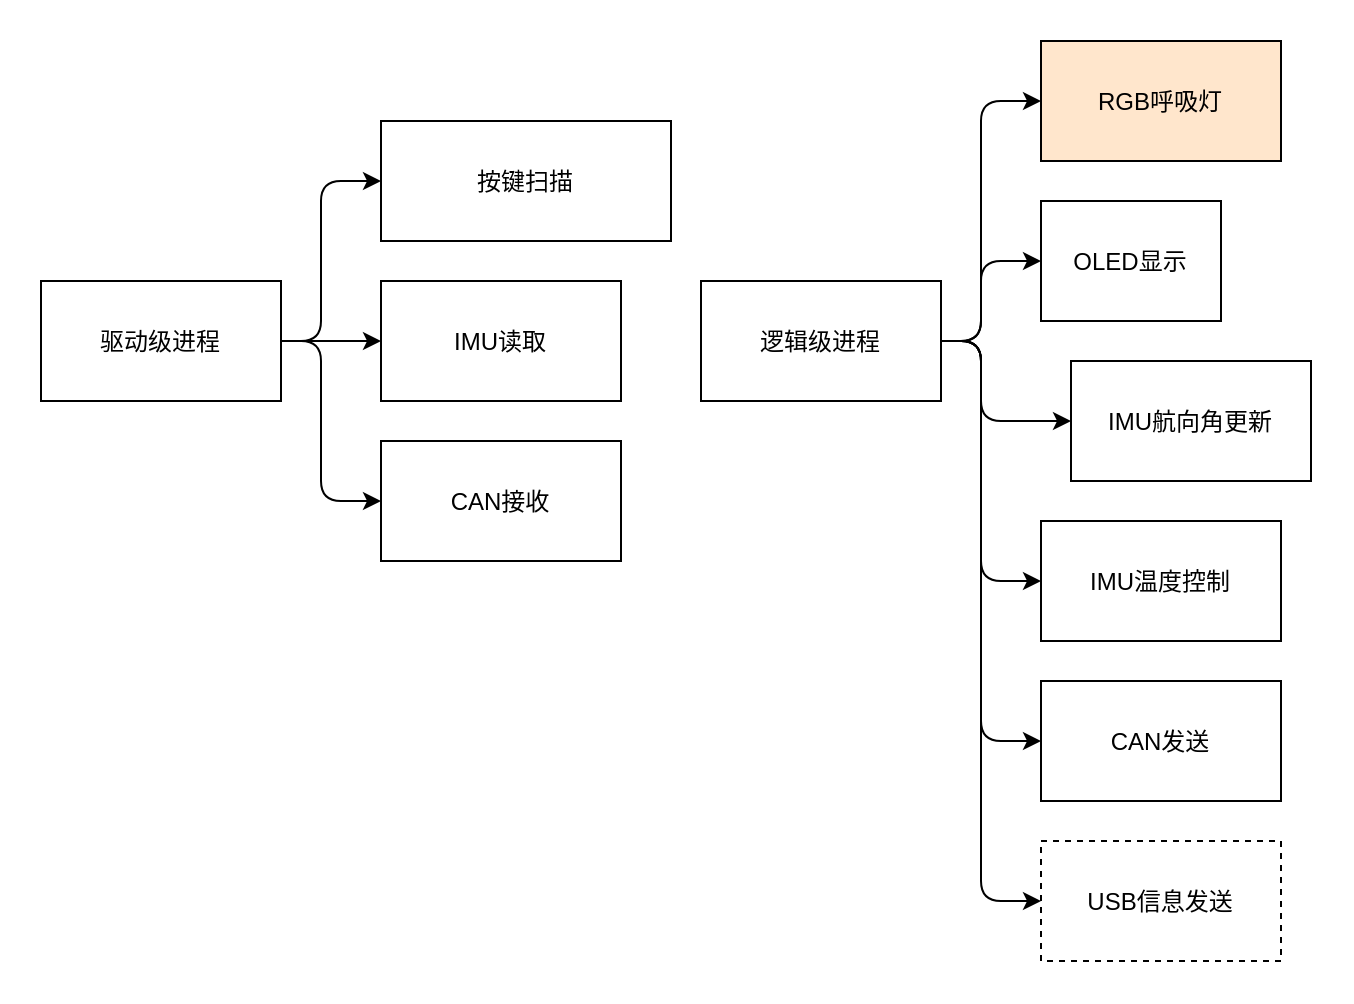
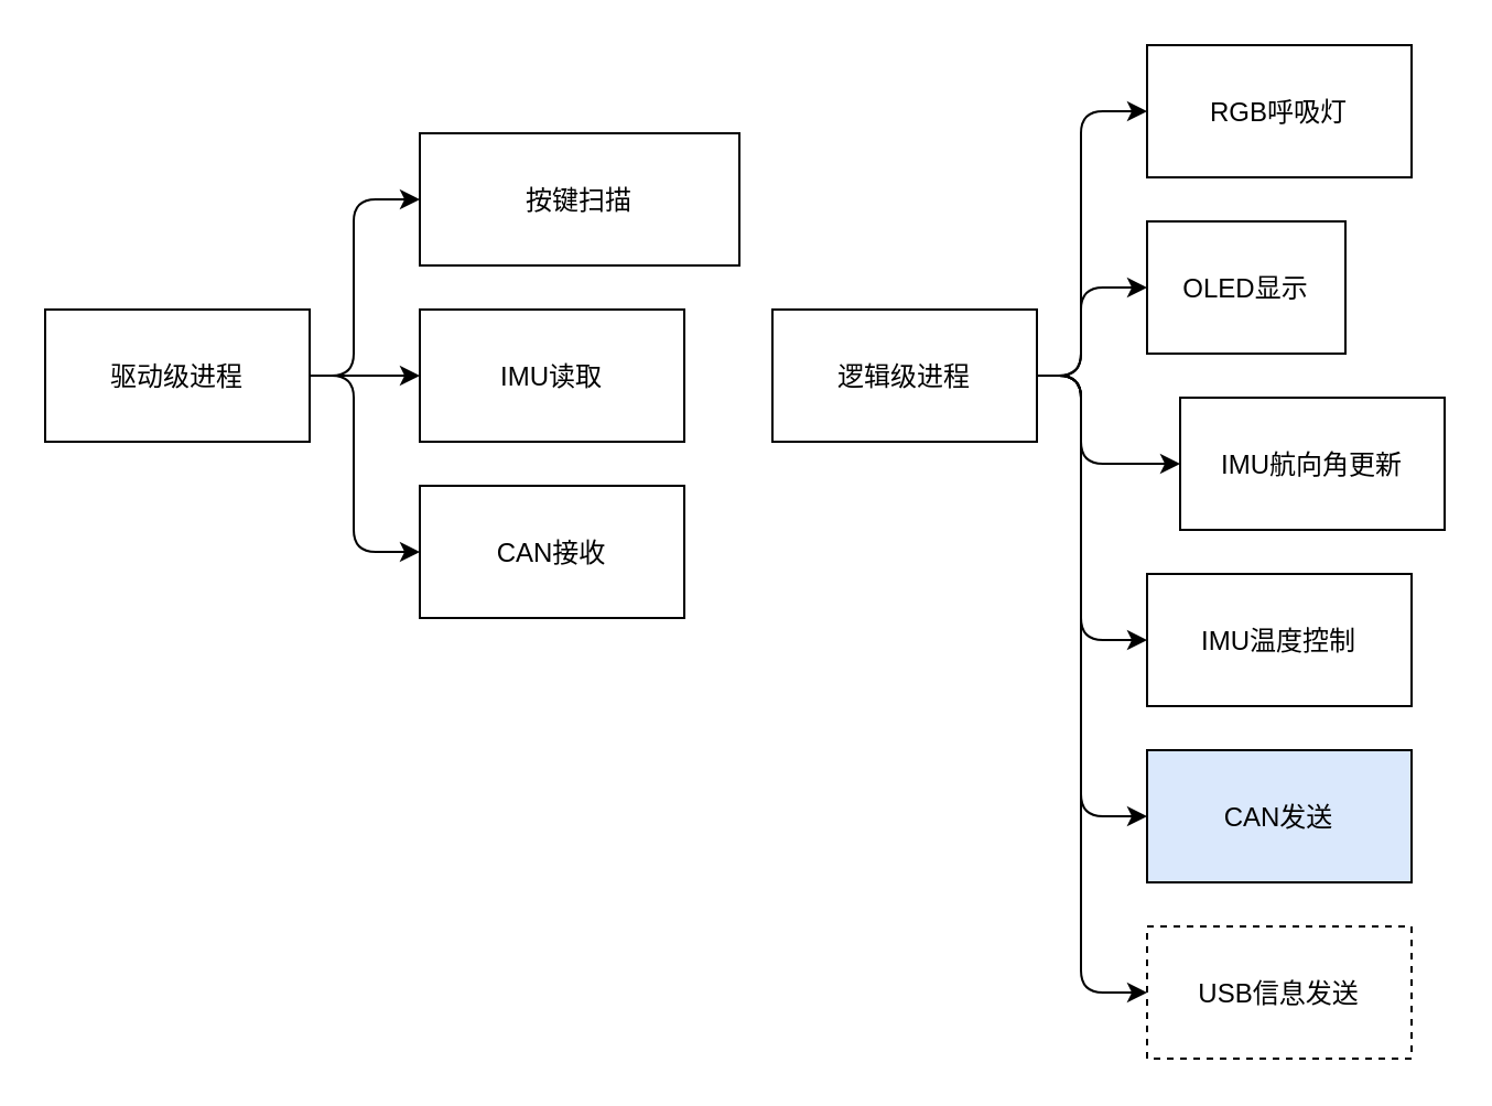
- <mxCell id="7" value="RGB呼吸灯" style="rounded=0;fillColor=#ffe6cc;" parent="1" vertex="1"><mxGeometry x="520" y="20" width="120" height="60" as="geometry" /></mxCell>
+ <mxCell id="7" value="RGB呼吸灯" style="rounded=0;" parent="1" vertex="1"><mxGeometry x="520" y="20" width="120" height="60" as="geometry" /></mxCell>
- <mxCell id="15" value="CAN发送" style="rounded=0;" parent="1" vertex="1"><mxGeometry x="520" y="340" width="120" height="60" as="geometry" /></mxCell>
+ <mxCell id="15" value="CAN发送" style="rounded=0;fillColor=#dae8fc;" parent="1" vertex="1"><mxGeometry x="520" y="340" width="120" height="60" as="geometry" /></mxCell>
